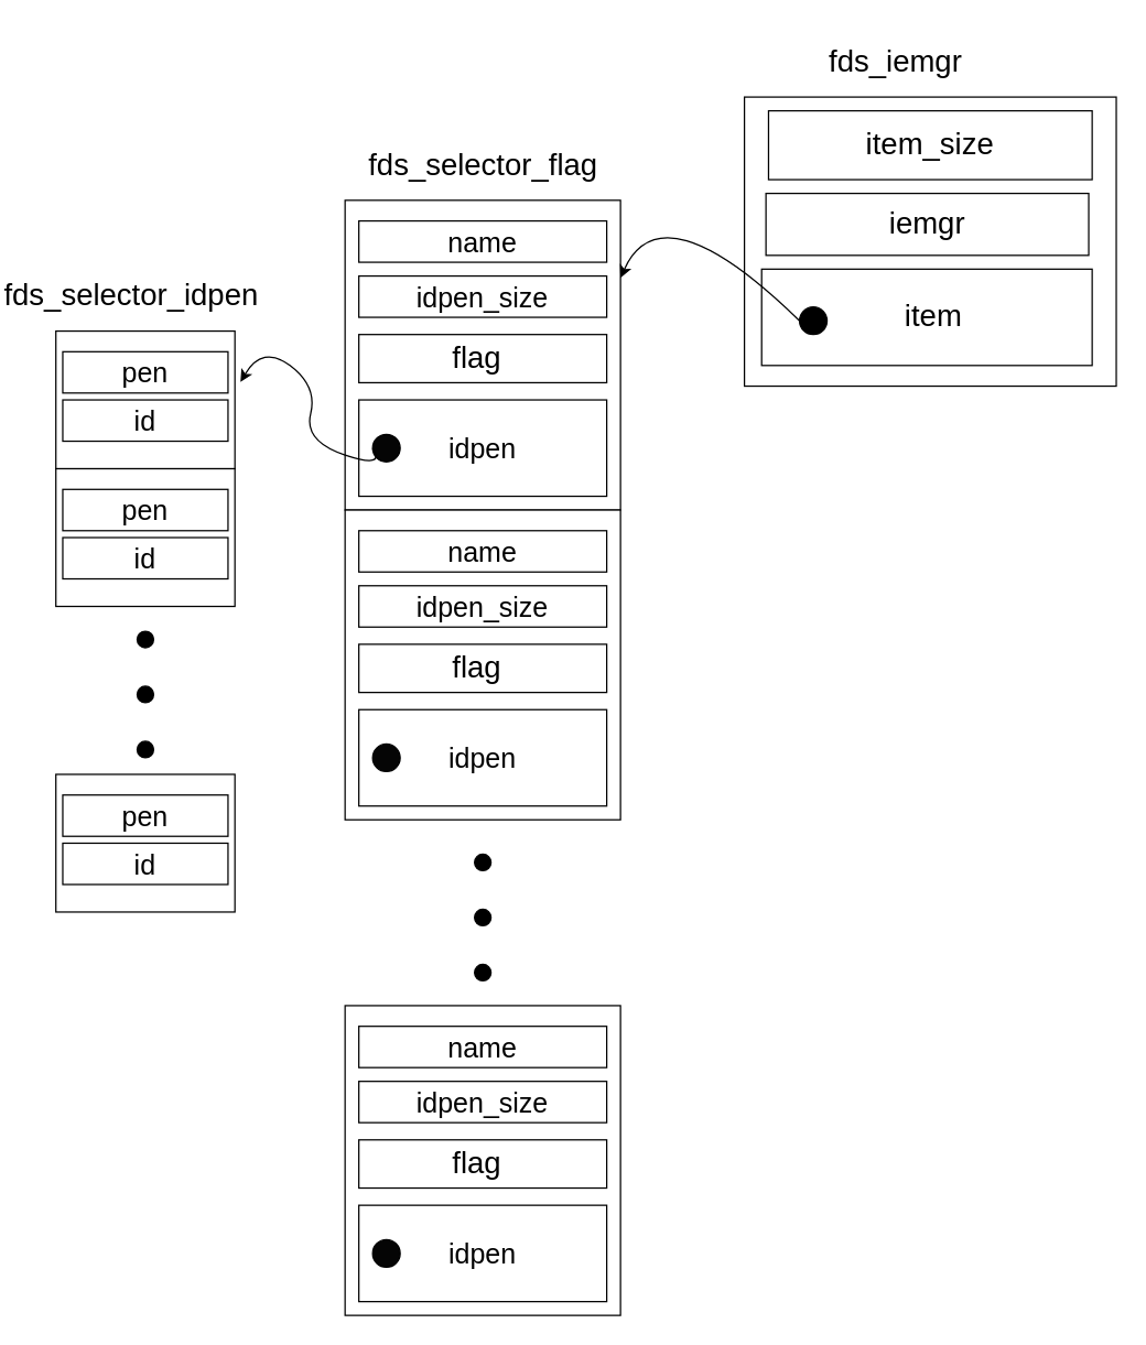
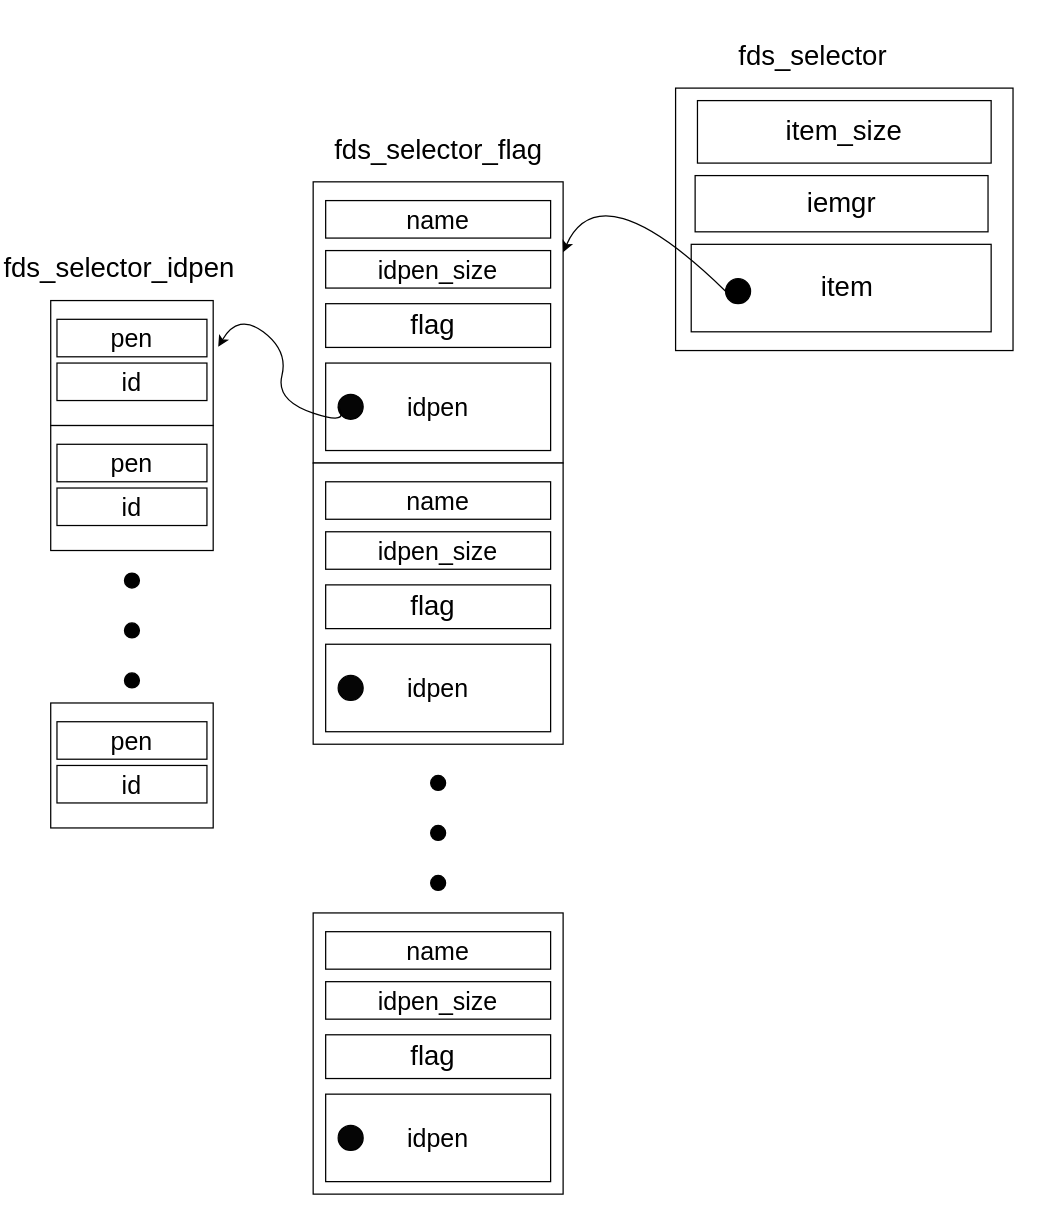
- <mxCell id="3" value="&lt;font style=&quot;font-size: 22px;&quot;&gt;fds_iemgr&lt;br&gt;&lt;/font&gt;" style="text;html=1;align=center;verticalAlign=middle;whiteSpace=wrap;rounded=0;" parent="1" vertex="1"><mxGeometry x="545" y="20" width="210" height="50" as="geometry" /></mxCell>
+ <mxCell id="3" value="&lt;font style=&quot;font-size: 22px;&quot;&gt;fds_selector&lt;br&gt;&lt;/font&gt;" style="text;html=1;align=center;verticalAlign=middle;whiteSpace=wrap;rounded=0;" parent="1" vertex="1"><mxGeometry x="545" y="20" width="210" height="50" as="geometry" /></mxCell>
